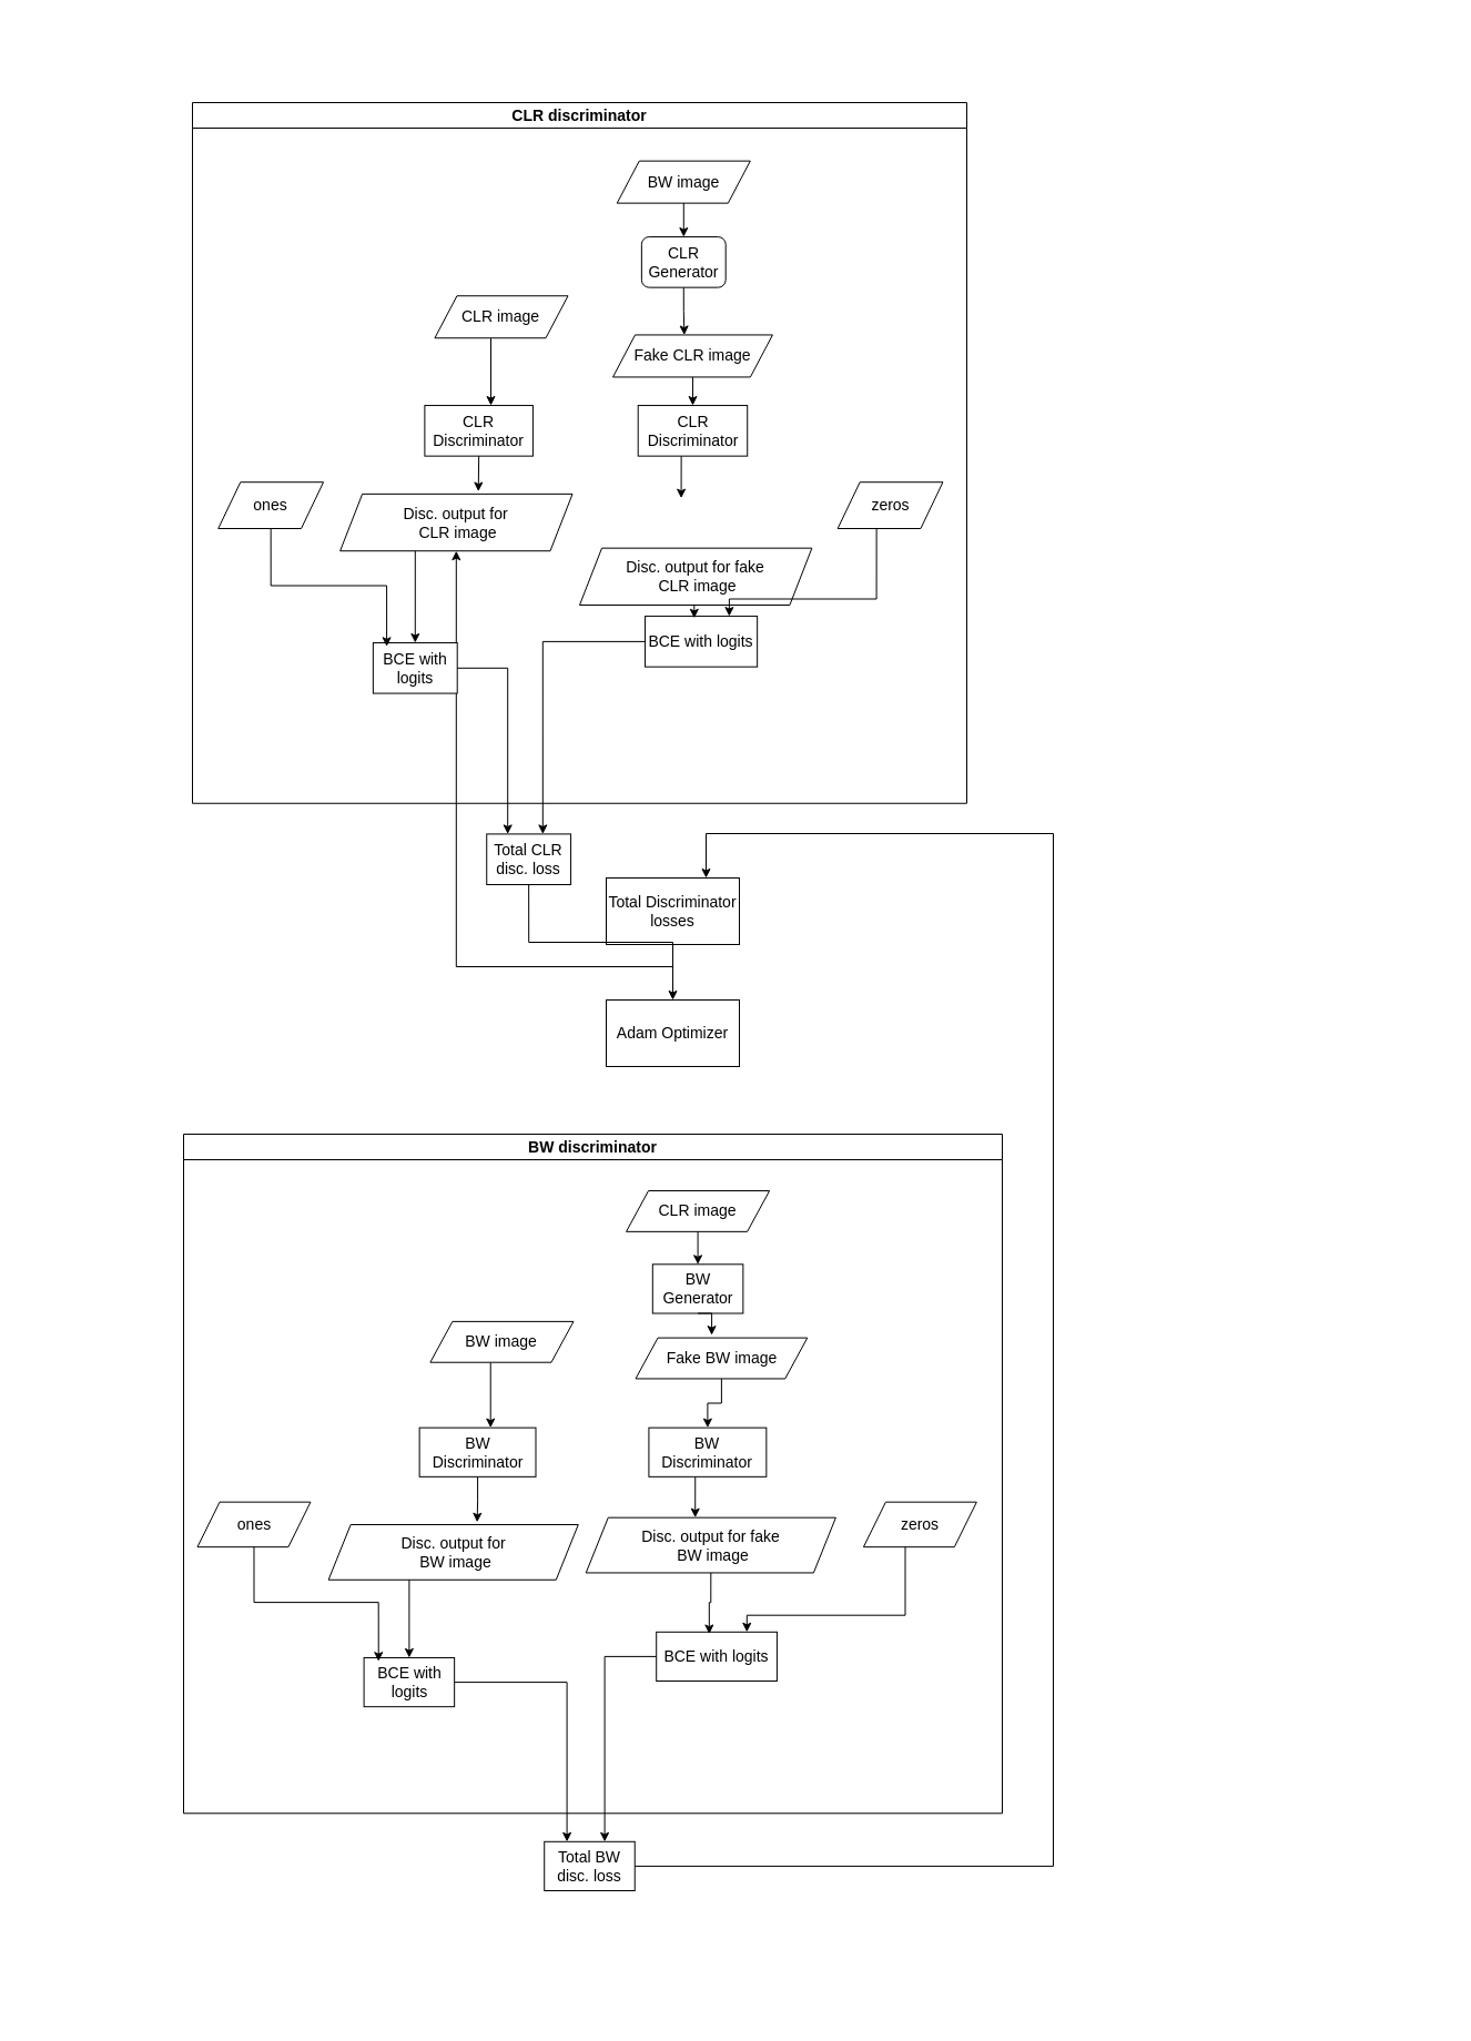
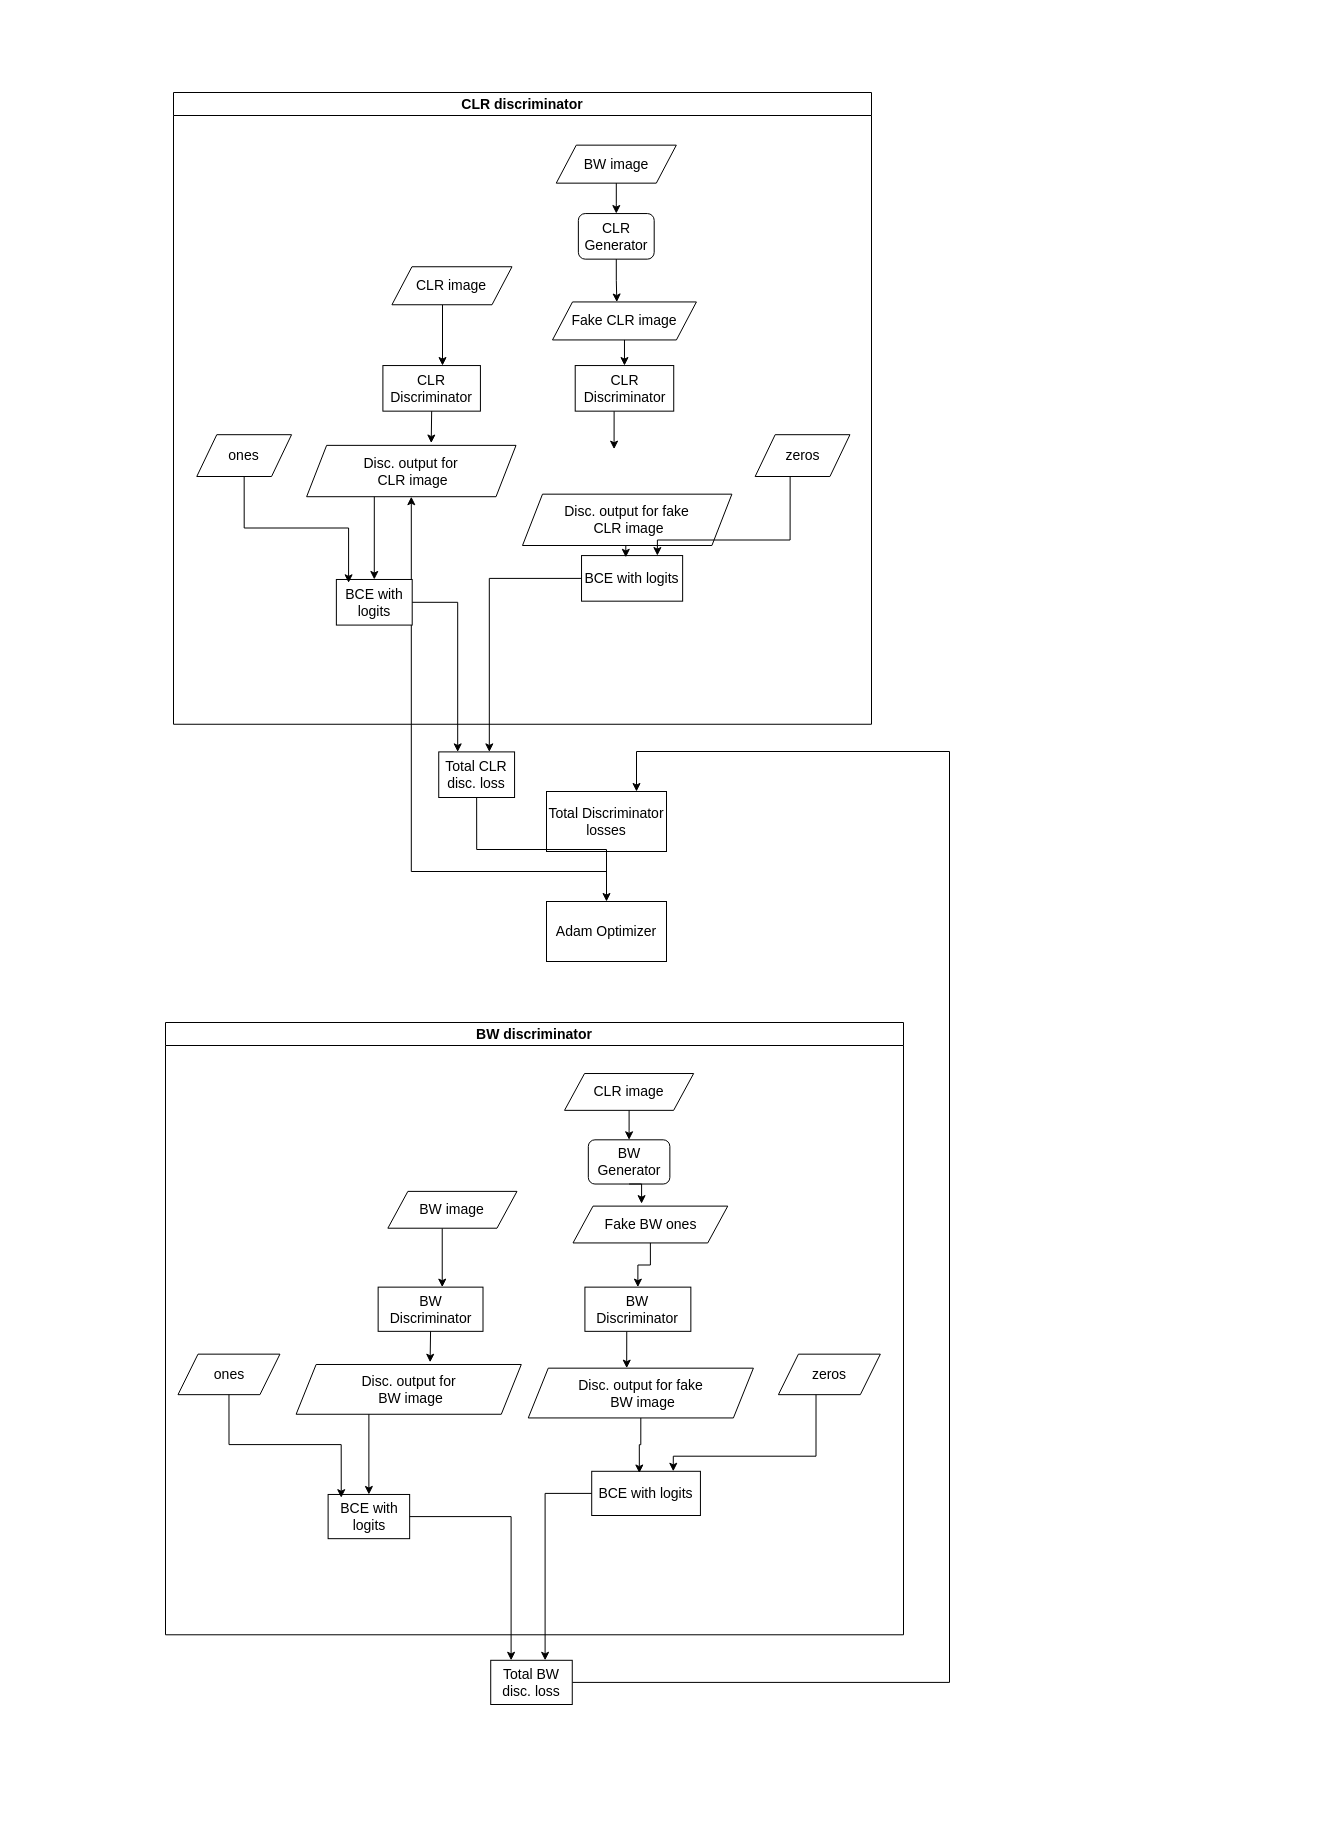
- <mxCell id="10" value="BW Generator" style="rounded=0;whiteSpace=wrap;html=1;container=0;fontSize=14;" parent="8" vertex="1"><mxGeometry x="422.817" y="117.319" width="81.537" height="44.197" as="geometry" /></mxCell>
+ <mxCell id="10" value="BW Generator" style="whiteSpace=wrap;html=1;container=0;fontSize=14;rounded=1;" parent="8" vertex="1"><mxGeometry x="422.817" y="117.319" width="81.537" height="44.197" as="geometry" /></mxCell>
- <mxCell id="22" value="Fake BW image" style="shape=parallelogram;perimeter=parallelogramPerimeter;whiteSpace=wrap;html=1;fixedSize=1;container=0;fontSize=14;" parent="21" vertex="1"><mxGeometry x="407.526" y="183.61" width="154.73" height="36.827" as="geometry" /></mxCell>
+ <mxCell id="22" value="Fake BW ones" style="shape=parallelogram;perimeter=parallelogramPerimeter;whiteSpace=wrap;html=1;fixedSize=1;container=0;fontSize=14;" parent="21" vertex="1"><mxGeometry x="407.526" y="183.61" width="154.73" height="36.827" as="geometry" /></mxCell>
- <mxCell id="24" value="Disc. output for&lt;br style=&quot;font-size: 14px;&quot;&gt;&amp;nbsp;BW image" style="shape=parallelogram;perimeter=parallelogramPerimeter;whiteSpace=wrap;html=1;fixedSize=1;container=0;fontSize=14;" parent="8" vertex="1"><mxGeometry x="130.639" y="351.989" width="225.153" height="49.761" as="geometry" /></mxCell>
+ <mxCell id="24" value="Disc. output for&lt;br style=&quot;font-size: 14px;&quot;&gt;&amp;nbsp;BW image" style="shape=parallelogram;perimeter=parallelogramPerimeter;whiteSpace=wrap;html=1;fixedSize=1;container=0;fontSize=14;" parent="8" vertex="1"><mxGeometry x="130.639" y="341.989" width="225.153" height="49.761" as="geometry" /></mxCell>
